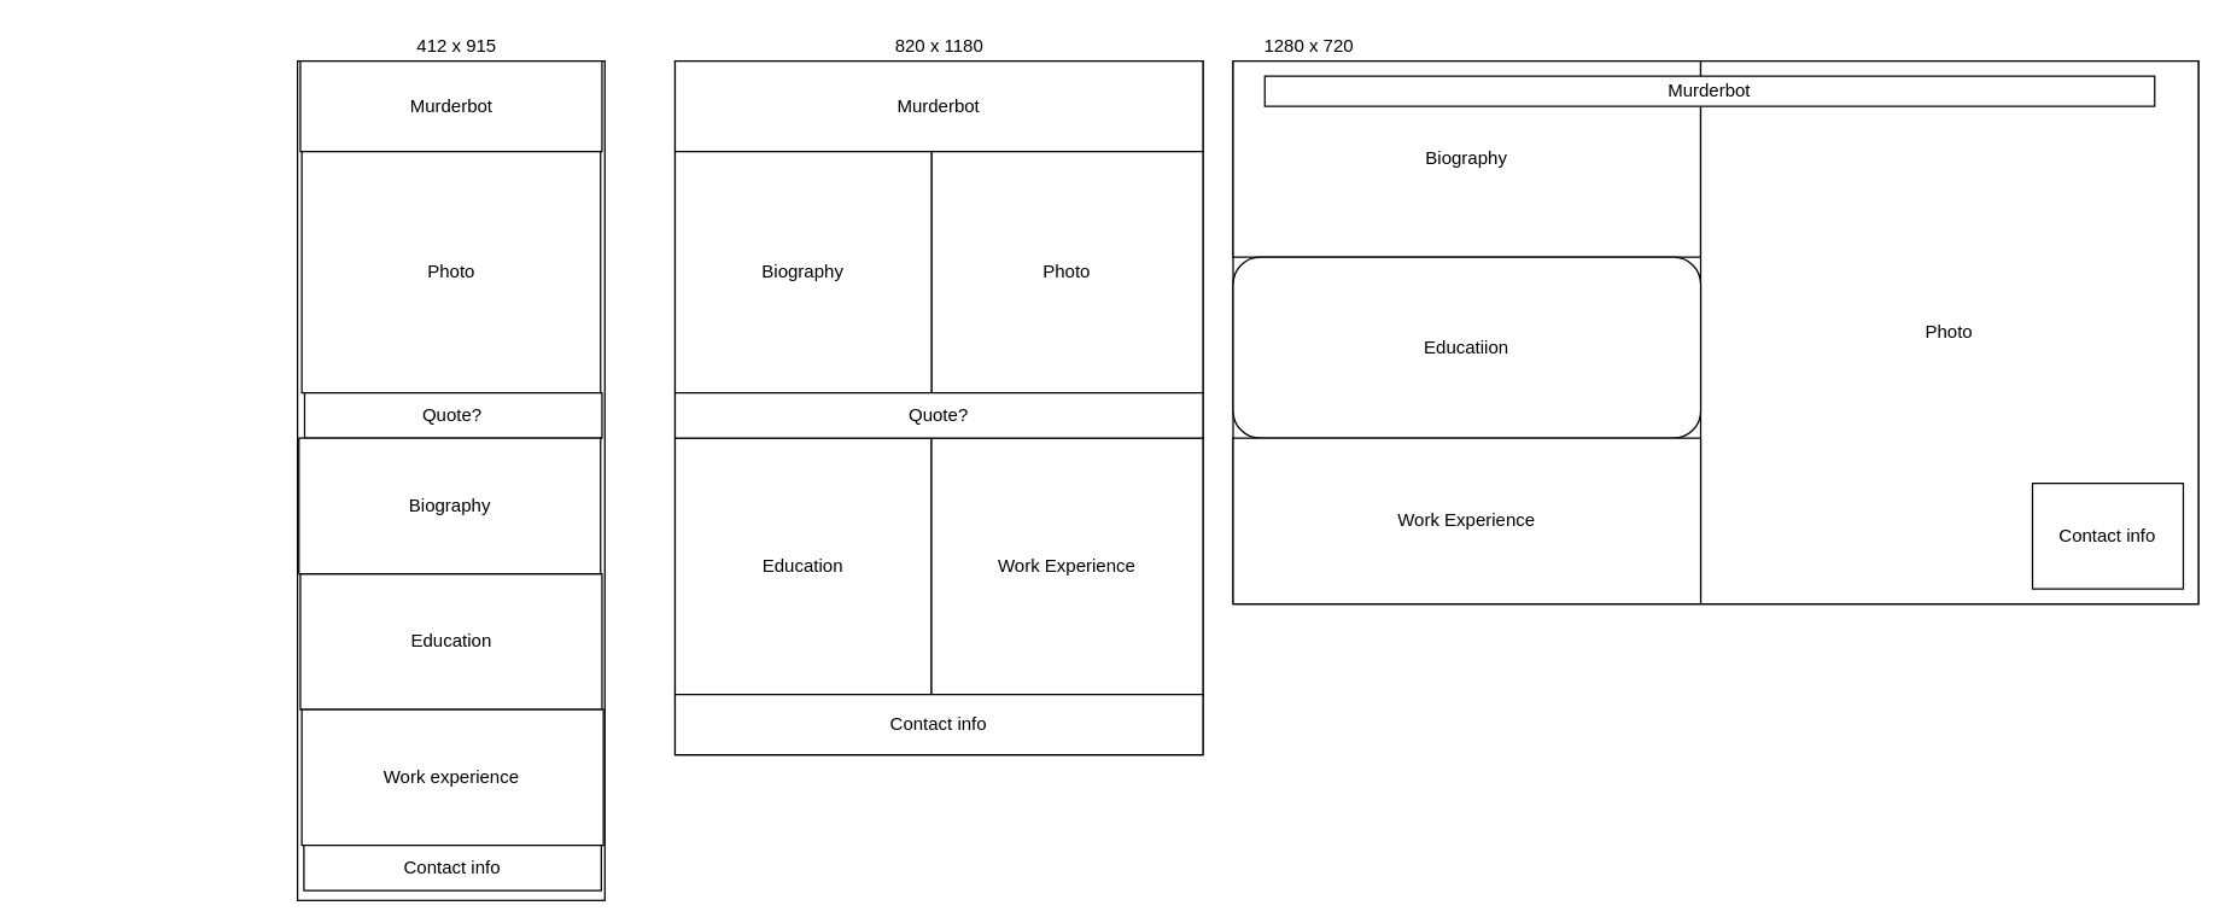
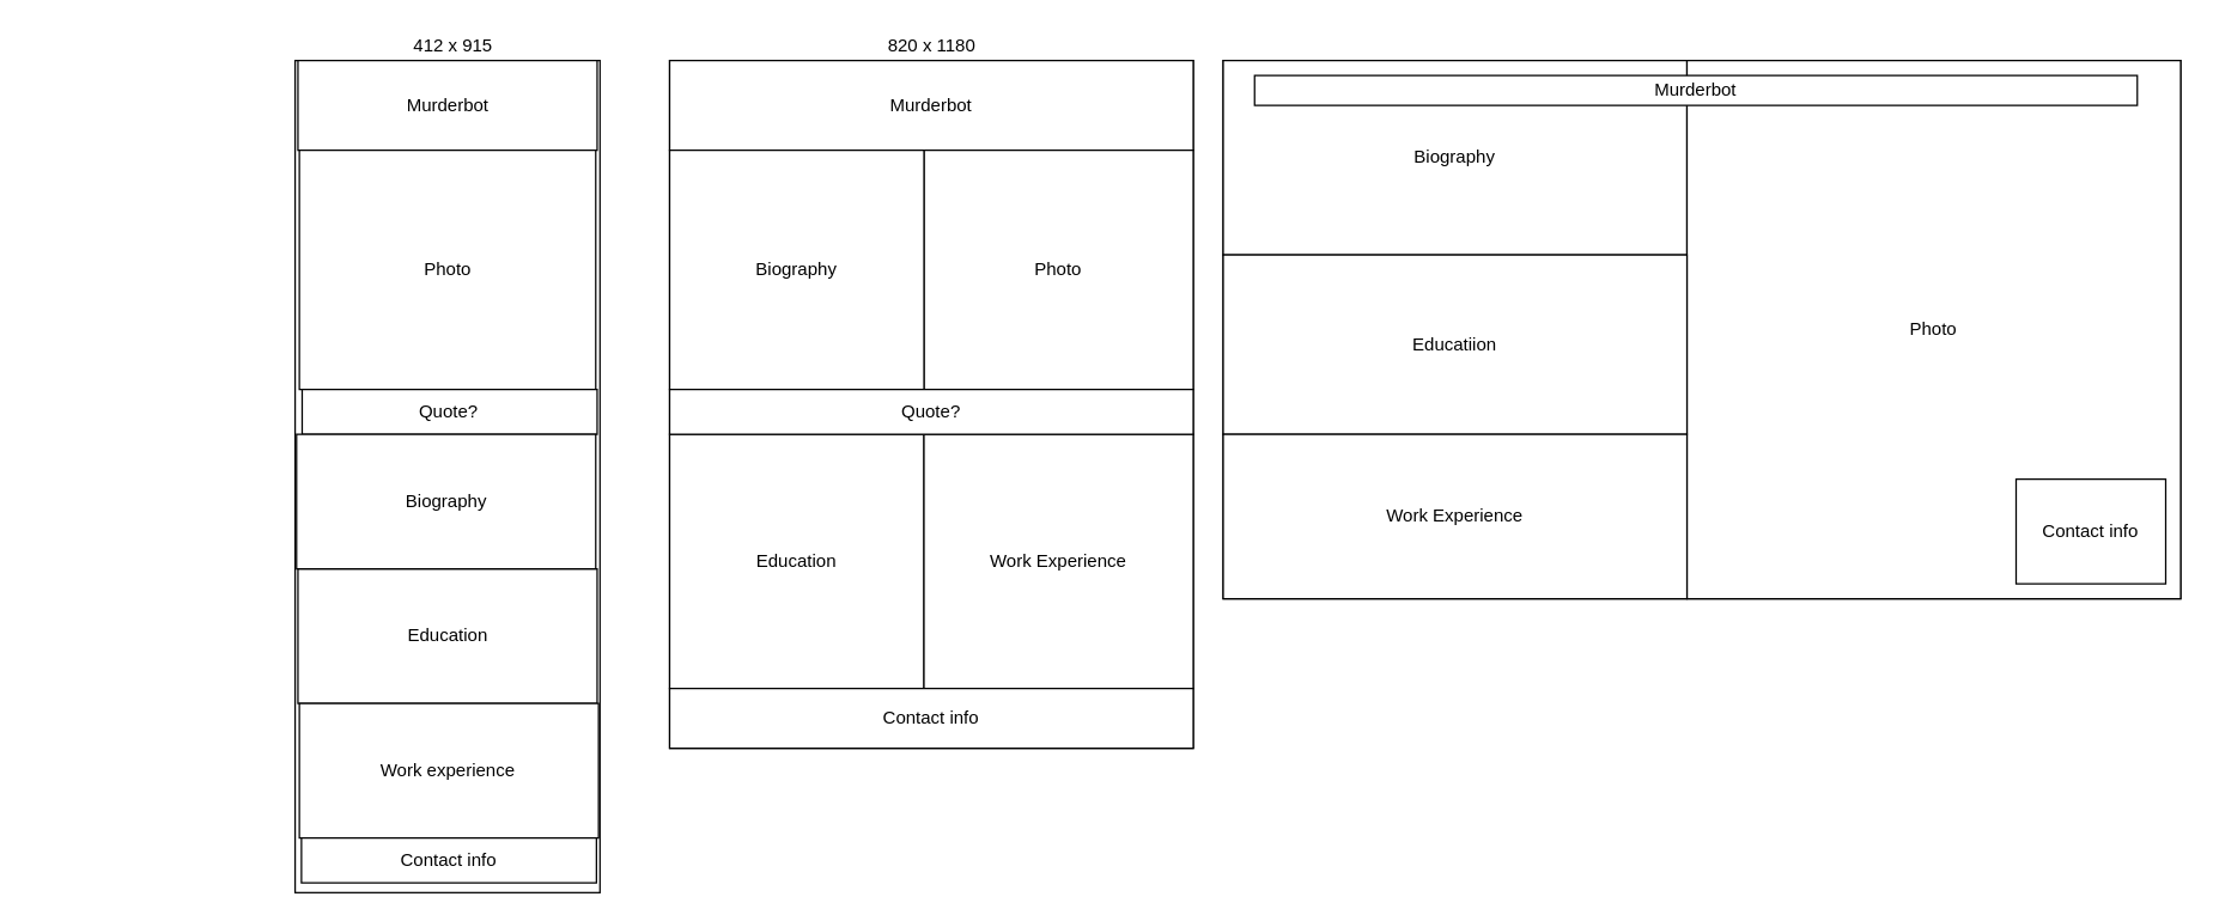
- <mxCell id="14" value="1280 x 720" style="text;html=1;align=center;verticalAlign=middle;resizable=0;points=[];autosize=1;strokeColor=none;fillColor=none;" parent="1" vertex="1"><mxGeometry x="832" width="70" height="20" as="geometry" y="20" /></mxCell>
- <mxCell id="27" value="Educatiion" style="whiteSpace=wrap;html=1;rounded=1;" parent="1" vertex="1"><mxGeometry x="817" y="170" width="310" height="120" as="geometry" /></mxCell>
+ <mxCell id="27" value="Educatiion" style="rounded=0;whiteSpace=wrap;html=1;" parent="1" vertex="1"><mxGeometry x="817" y="170" width="310" height="120" as="geometry" /></mxCell>
